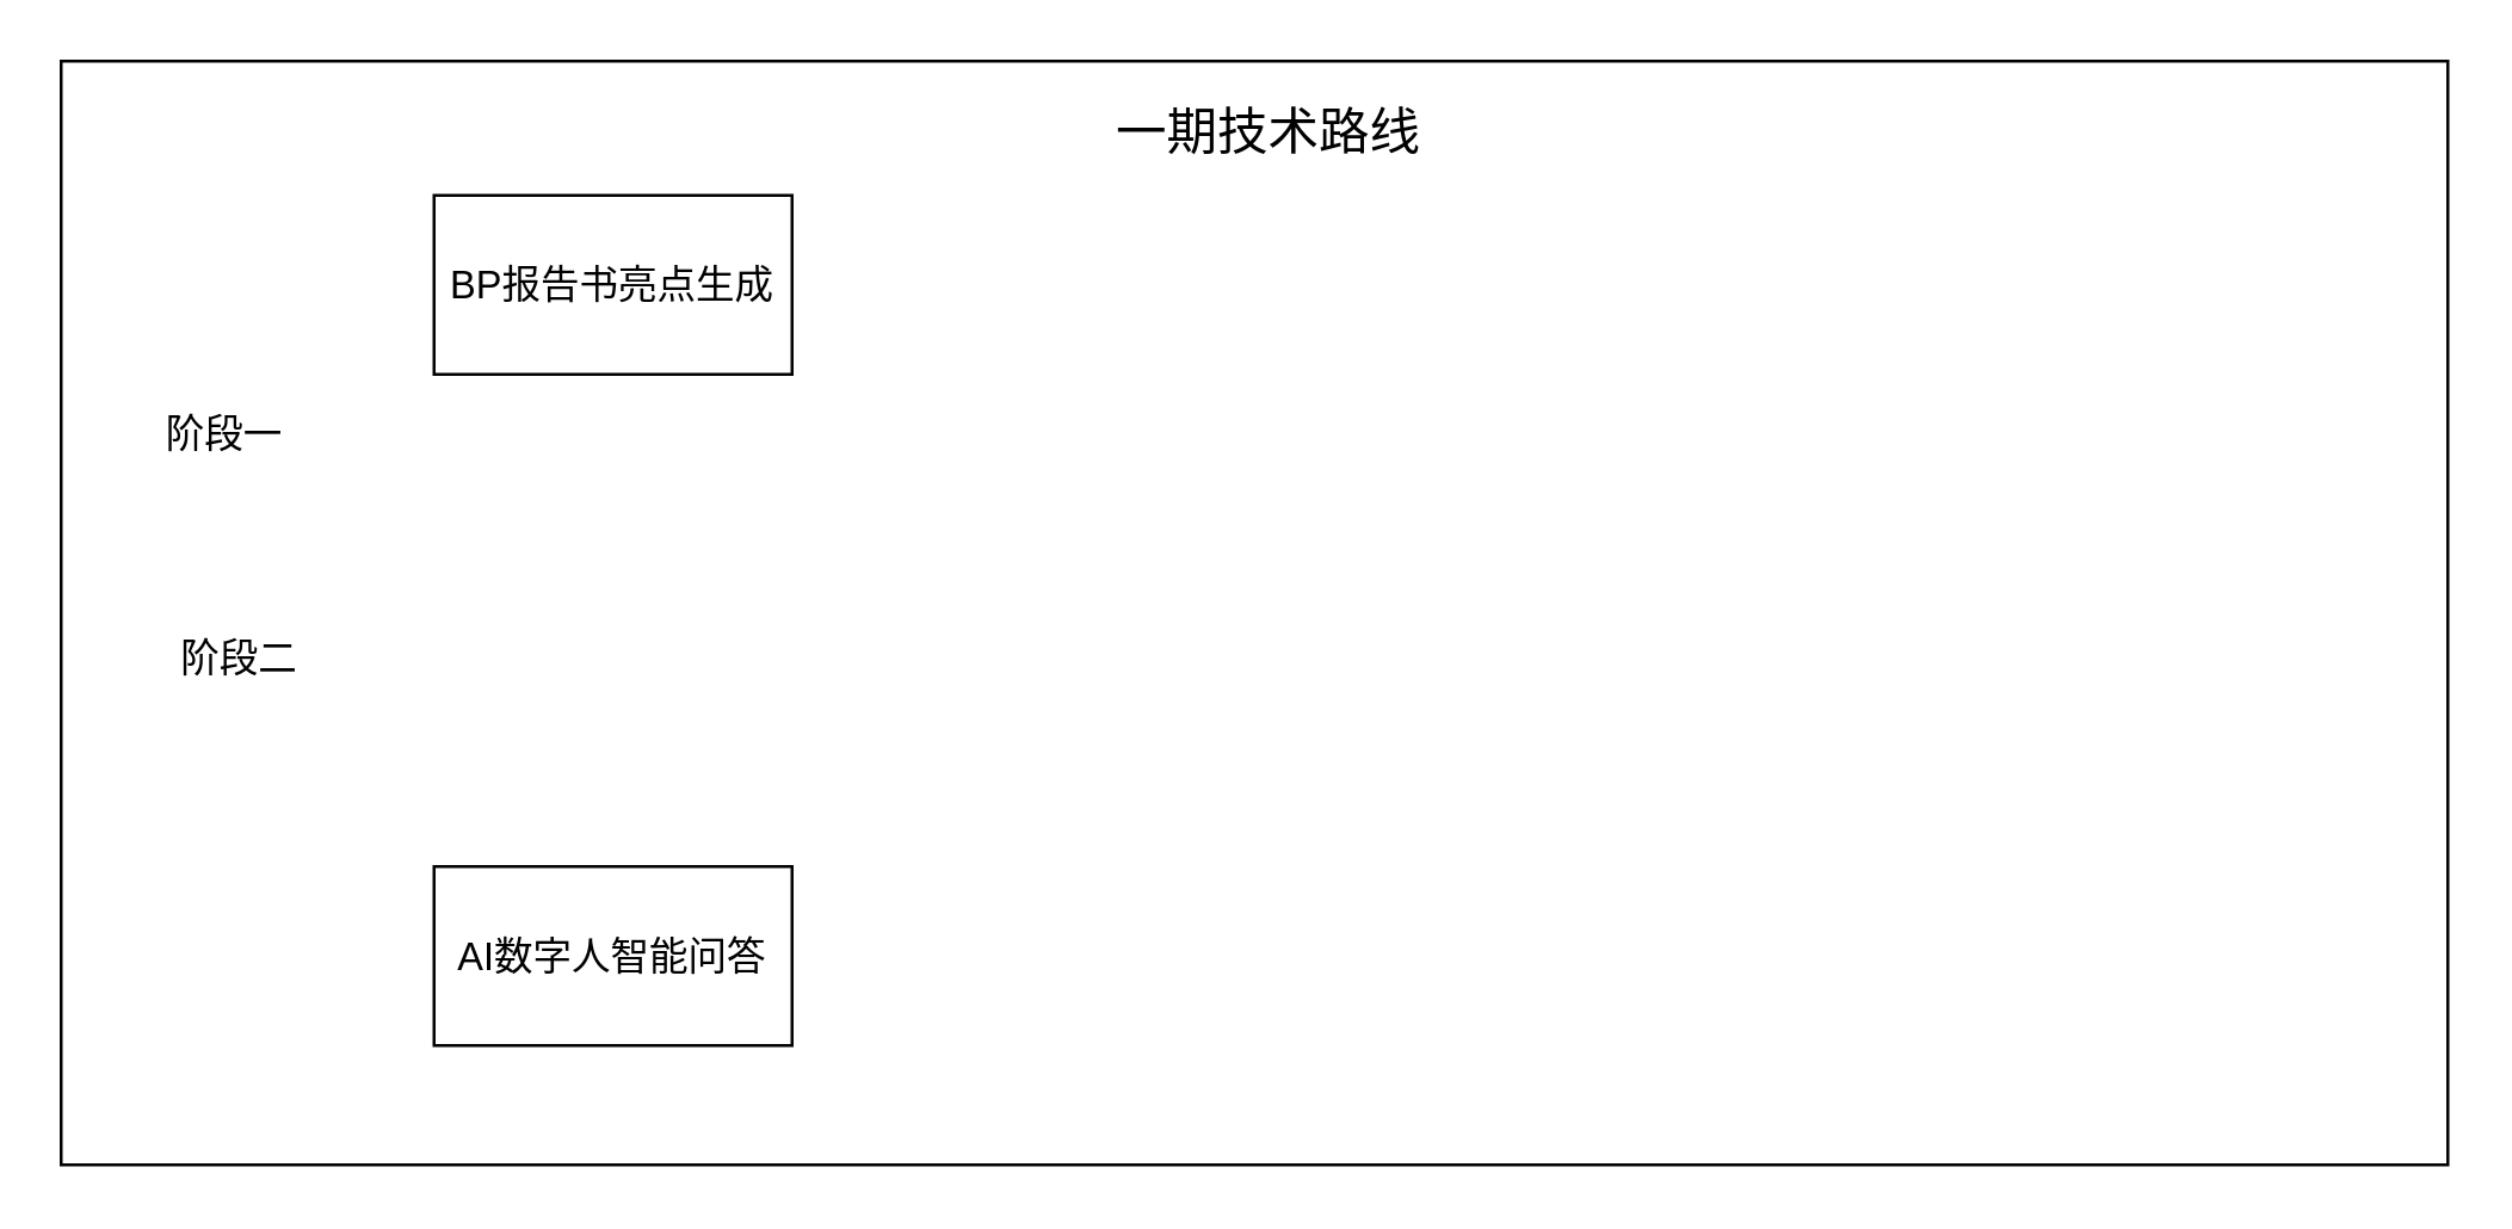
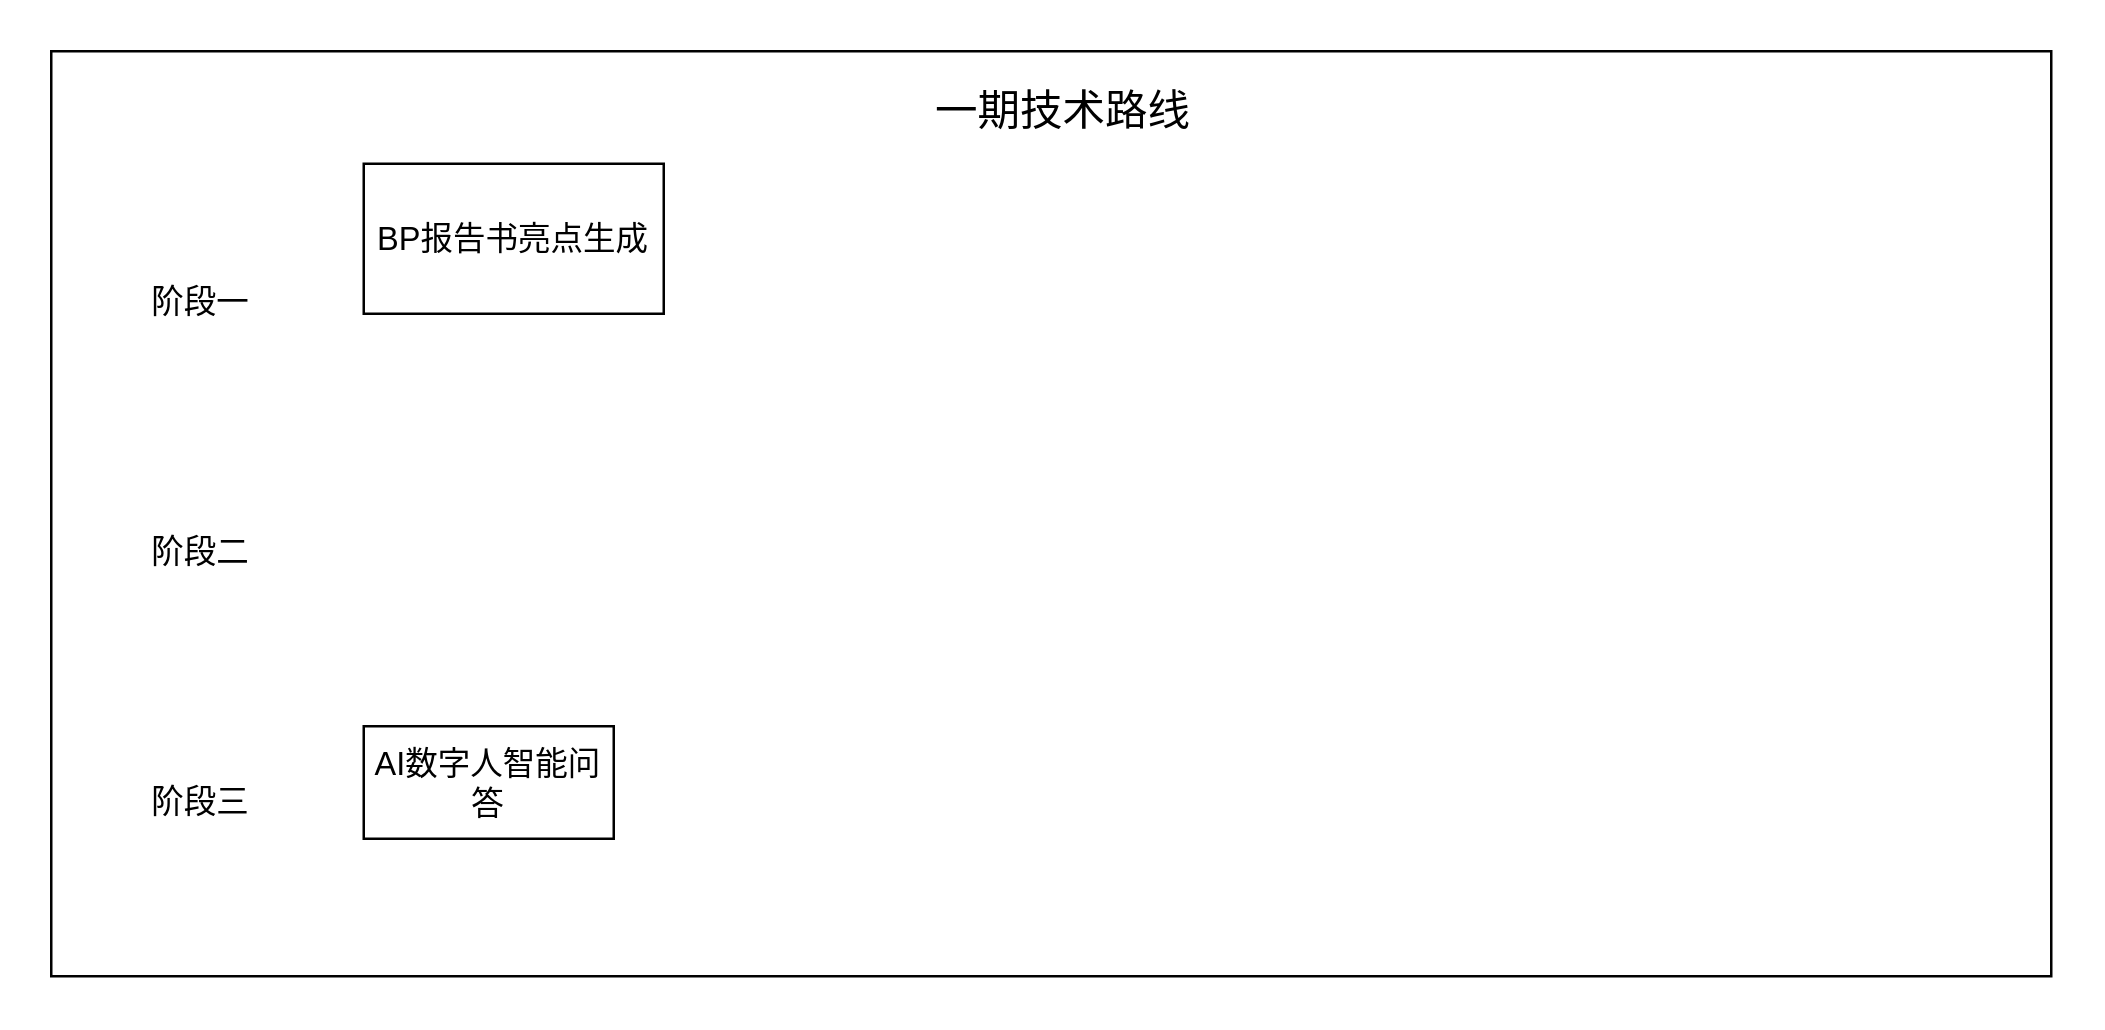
- <mxCell id="6" value="阶段一" style="text;html=1;align=center;verticalAlign=middle;whiteSpace=wrap;rounded=0;fontSize=13;" vertex="1" parent="1"><mxGeometry x="45" y="130" width="60" height="30" as="geometry" /></mxCell>
+ <mxCell id="6" value="阶段一" style="text;html=1;align=center;verticalAlign=middle;whiteSpace=wrap;rounded=0;fontSize=13;" vertex="1" parent="1"><mxGeometry x="50" y="105" width="60" height="30" as="geometry" /></mxCell>
+ <mxCell id="8" value="阶段三" style="text;html=1;align=center;verticalAlign=middle;whiteSpace=wrap;rounded=0;fontSize=13;" vertex="1" parent="1"><mxGeometry x="50" y="305" width="60" height="30" as="geometry" /></mxCell>
- <mxCell id="5" value="AI数字人智能问答" style="rounded=0;whiteSpace=wrap;html=1;fontSize=13;" vertex="1" parent="1"><mxGeometry x="145" y="290" width="120" height="60" as="geometry" /></mxCell>
+ <mxCell id="5" value="AI数字人智能问答" style="rounded=0;whiteSpace=wrap;html=1;fontSize=13;" vertex="1" parent="1"><mxGeometry x="145" y="290" width="100" height="45" as="geometry" /></mxCell>
